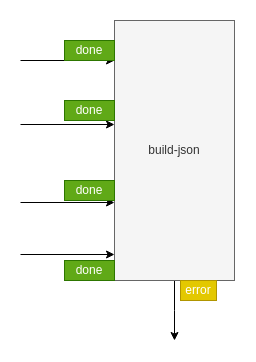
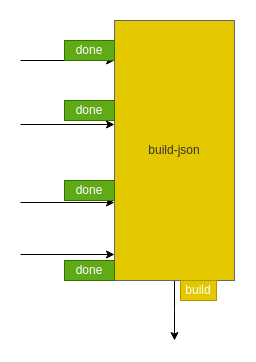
- <mxCell id="3" value="build-json" style="rounded=0;whiteSpace=wrap;html=1;points=[[0,0],[0,0.1],[0,0.2],[0,0.3],[0,0.4],[0,0.5],[0,0.6],[0,0.7],[0,0.8],[0,0.9],[0,1],[0.1,0],[0.2,0],[0.3,0],[0.4,0],[0.5,0],[0.6,0],[0.7,0],[0.8,0],[0.9,0],[1,0],[1,0.1],[1,0.2],[1,0.3],[1,0.4],[1,0.5],[1,0.6],[1,0.7],[1,0.8],[1,0.9],[0.1,1],[0.2,1],[0.3,1],[0.4,1],[0.5,1],[0.6,1],[0.7,1],[0.8,1],[0.9,1],[1,1]];fillColor=#f5f5f5;strokeColor=#666666;fontColor=#333333;" vertex="1" parent="1"><mxGeometry x="114" y="20" width="120" height="260" as="geometry" /></mxCell>
+ <mxCell id="3" value="build-json" style="rounded=0;whiteSpace=wrap;html=1;points=[[0,0],[0,0.1],[0,0.2],[0,0.3],[0,0.4],[0,0.5],[0,0.6],[0,0.7],[0,0.8],[0,0.9],[0,1],[0.1,0],[0.2,0],[0.3,0],[0.4,0],[0.5,0],[0.6,0],[0.7,0],[0.8,0],[0.9,0],[1,0],[1,0.1],[1,0.2],[1,0.3],[1,0.4],[1,0.5],[1,0.6],[1,0.7],[1,0.8],[1,0.9],[0.1,1],[0.2,1],[0.3,1],[0.4,1],[0.5,1],[0.6,1],[0.7,1],[0.8,1],[0.9,1],[1,1]];fillColor=#e3c800;strokeColor=#666666;fontColor=#333333;" vertex="1" parent="1"><mxGeometry x="114" y="20" width="120" height="260" as="geometry" /></mxCell>
- <mxCell id="5" value="error" style="text;html=1;strokeColor=#B09500;fillColor=#e3c800;align=center;verticalAlign=middle;whiteSpace=wrap;rounded=0;fontColor=#ffffff;" vertex="1" parent="1"><mxGeometry x="180" y="280" width="36" height="20" as="geometry" /></mxCell>
+ <mxCell id="5" value="build" style="text;html=1;strokeColor=#B09500;fillColor=#e3c800;align=center;verticalAlign=middle;whiteSpace=wrap;rounded=0;fontColor=#ffffff;" vertex="1" parent="1"><mxGeometry x="180" y="280" width="36" height="20" as="geometry" /></mxCell>
